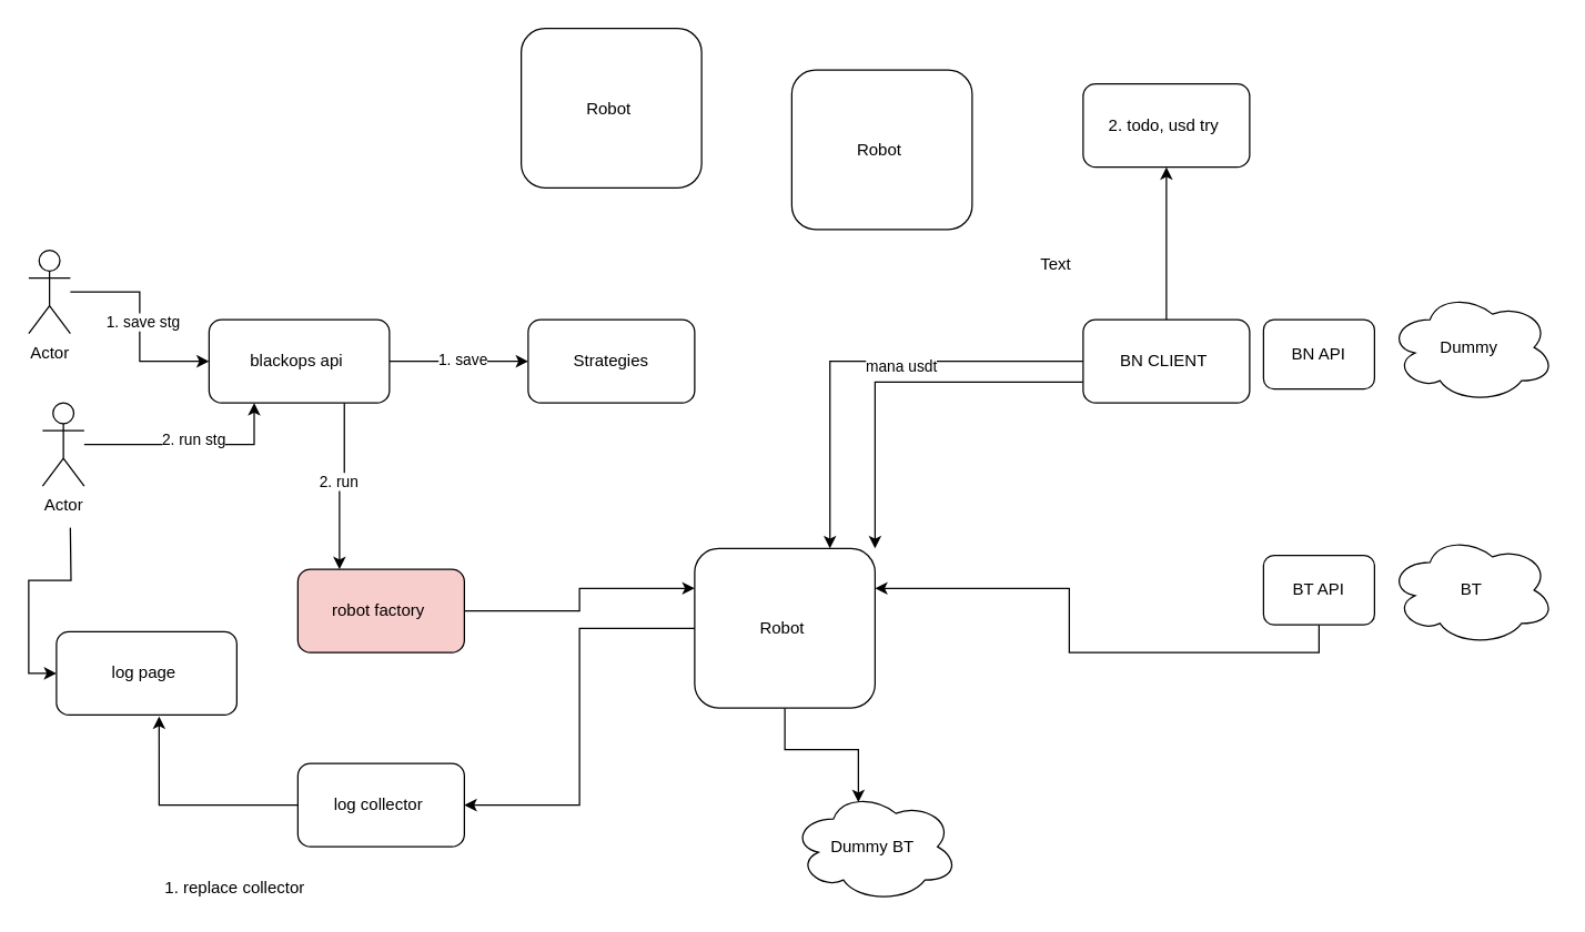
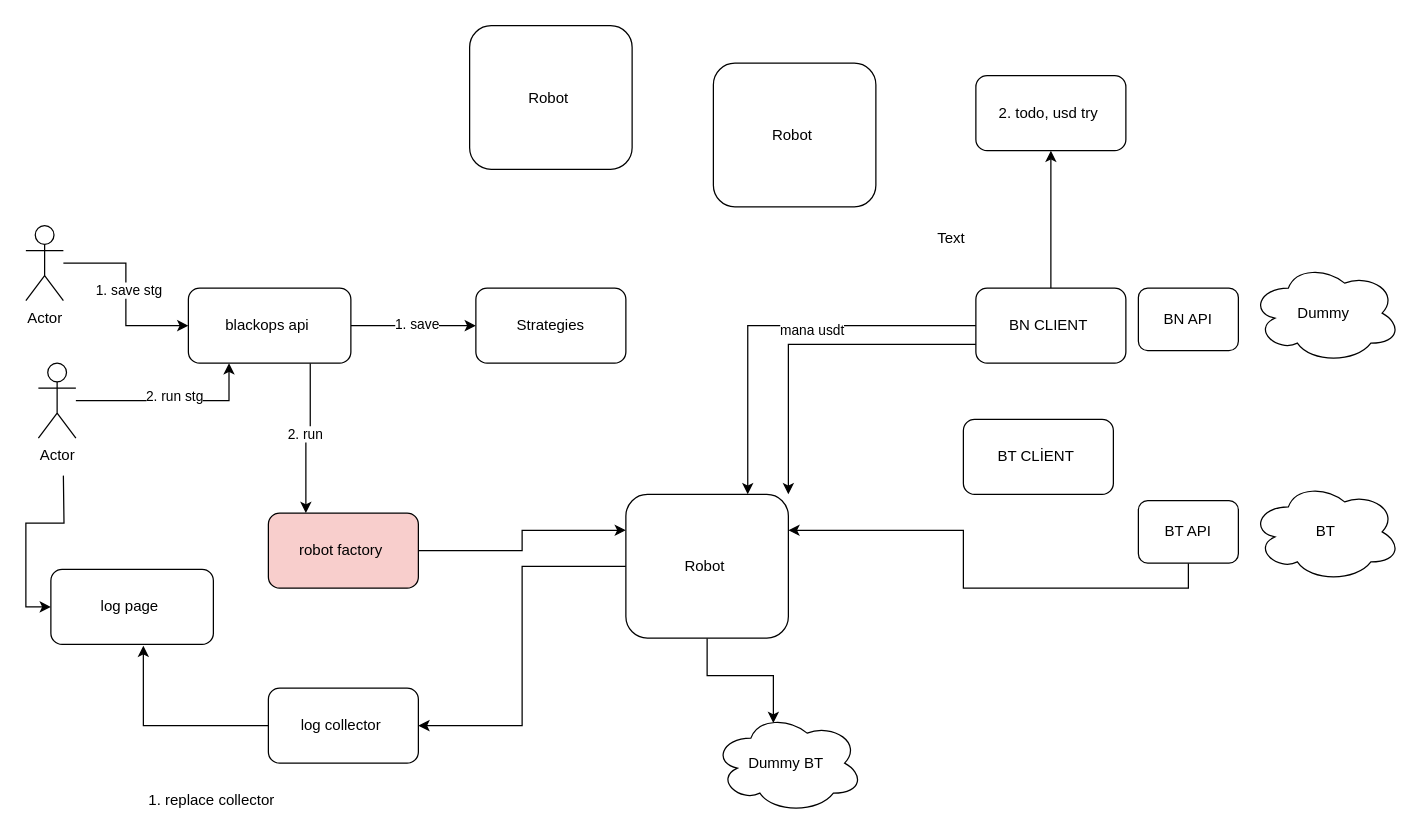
+ <mxCell id="20" value="BT CLİENT&amp;nbsp;" style="rounded=1;whiteSpace=wrap;html=1;" vertex="1" parent="1"><mxGeometry x="770" y="335" width="120" height="60" as="geometry" /></mxCell>
